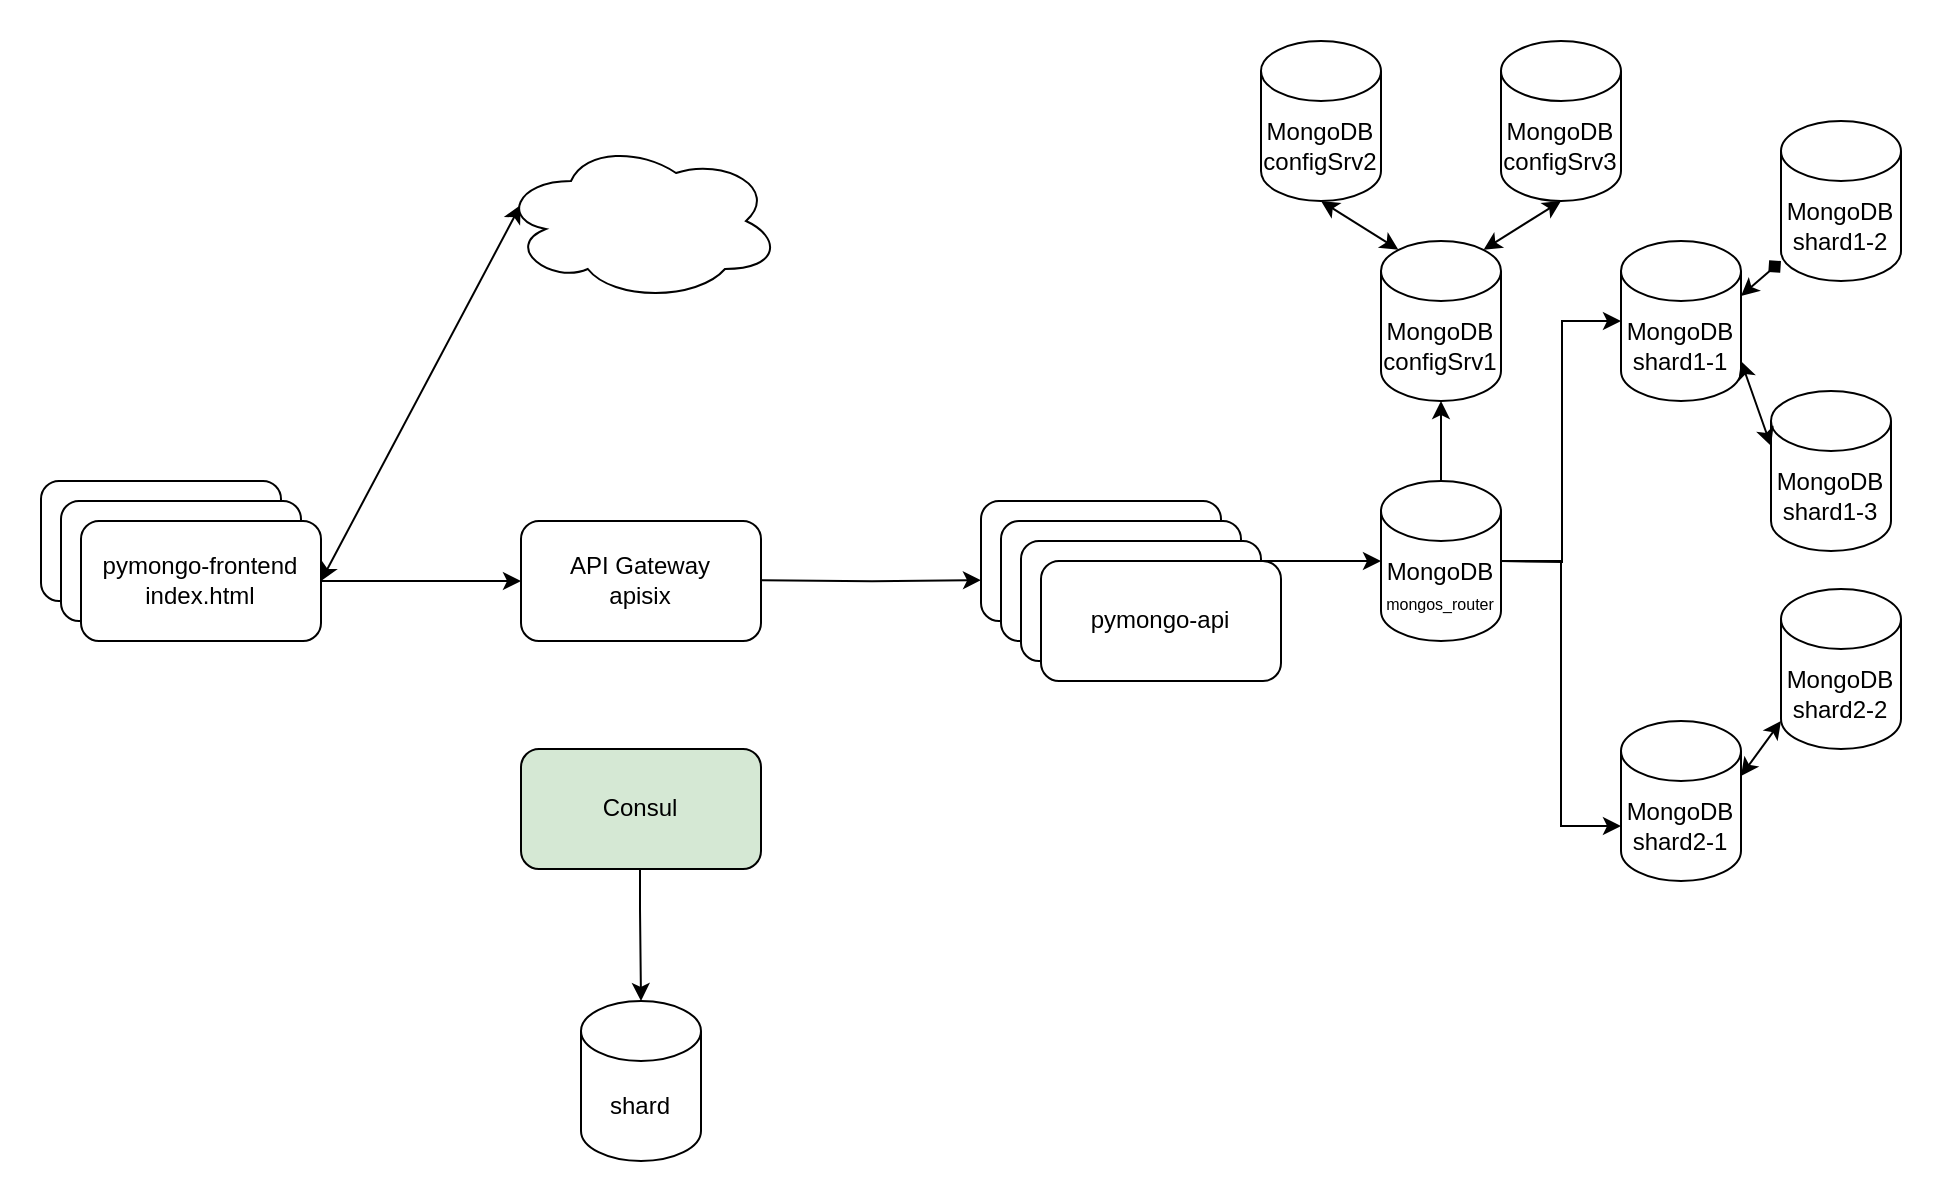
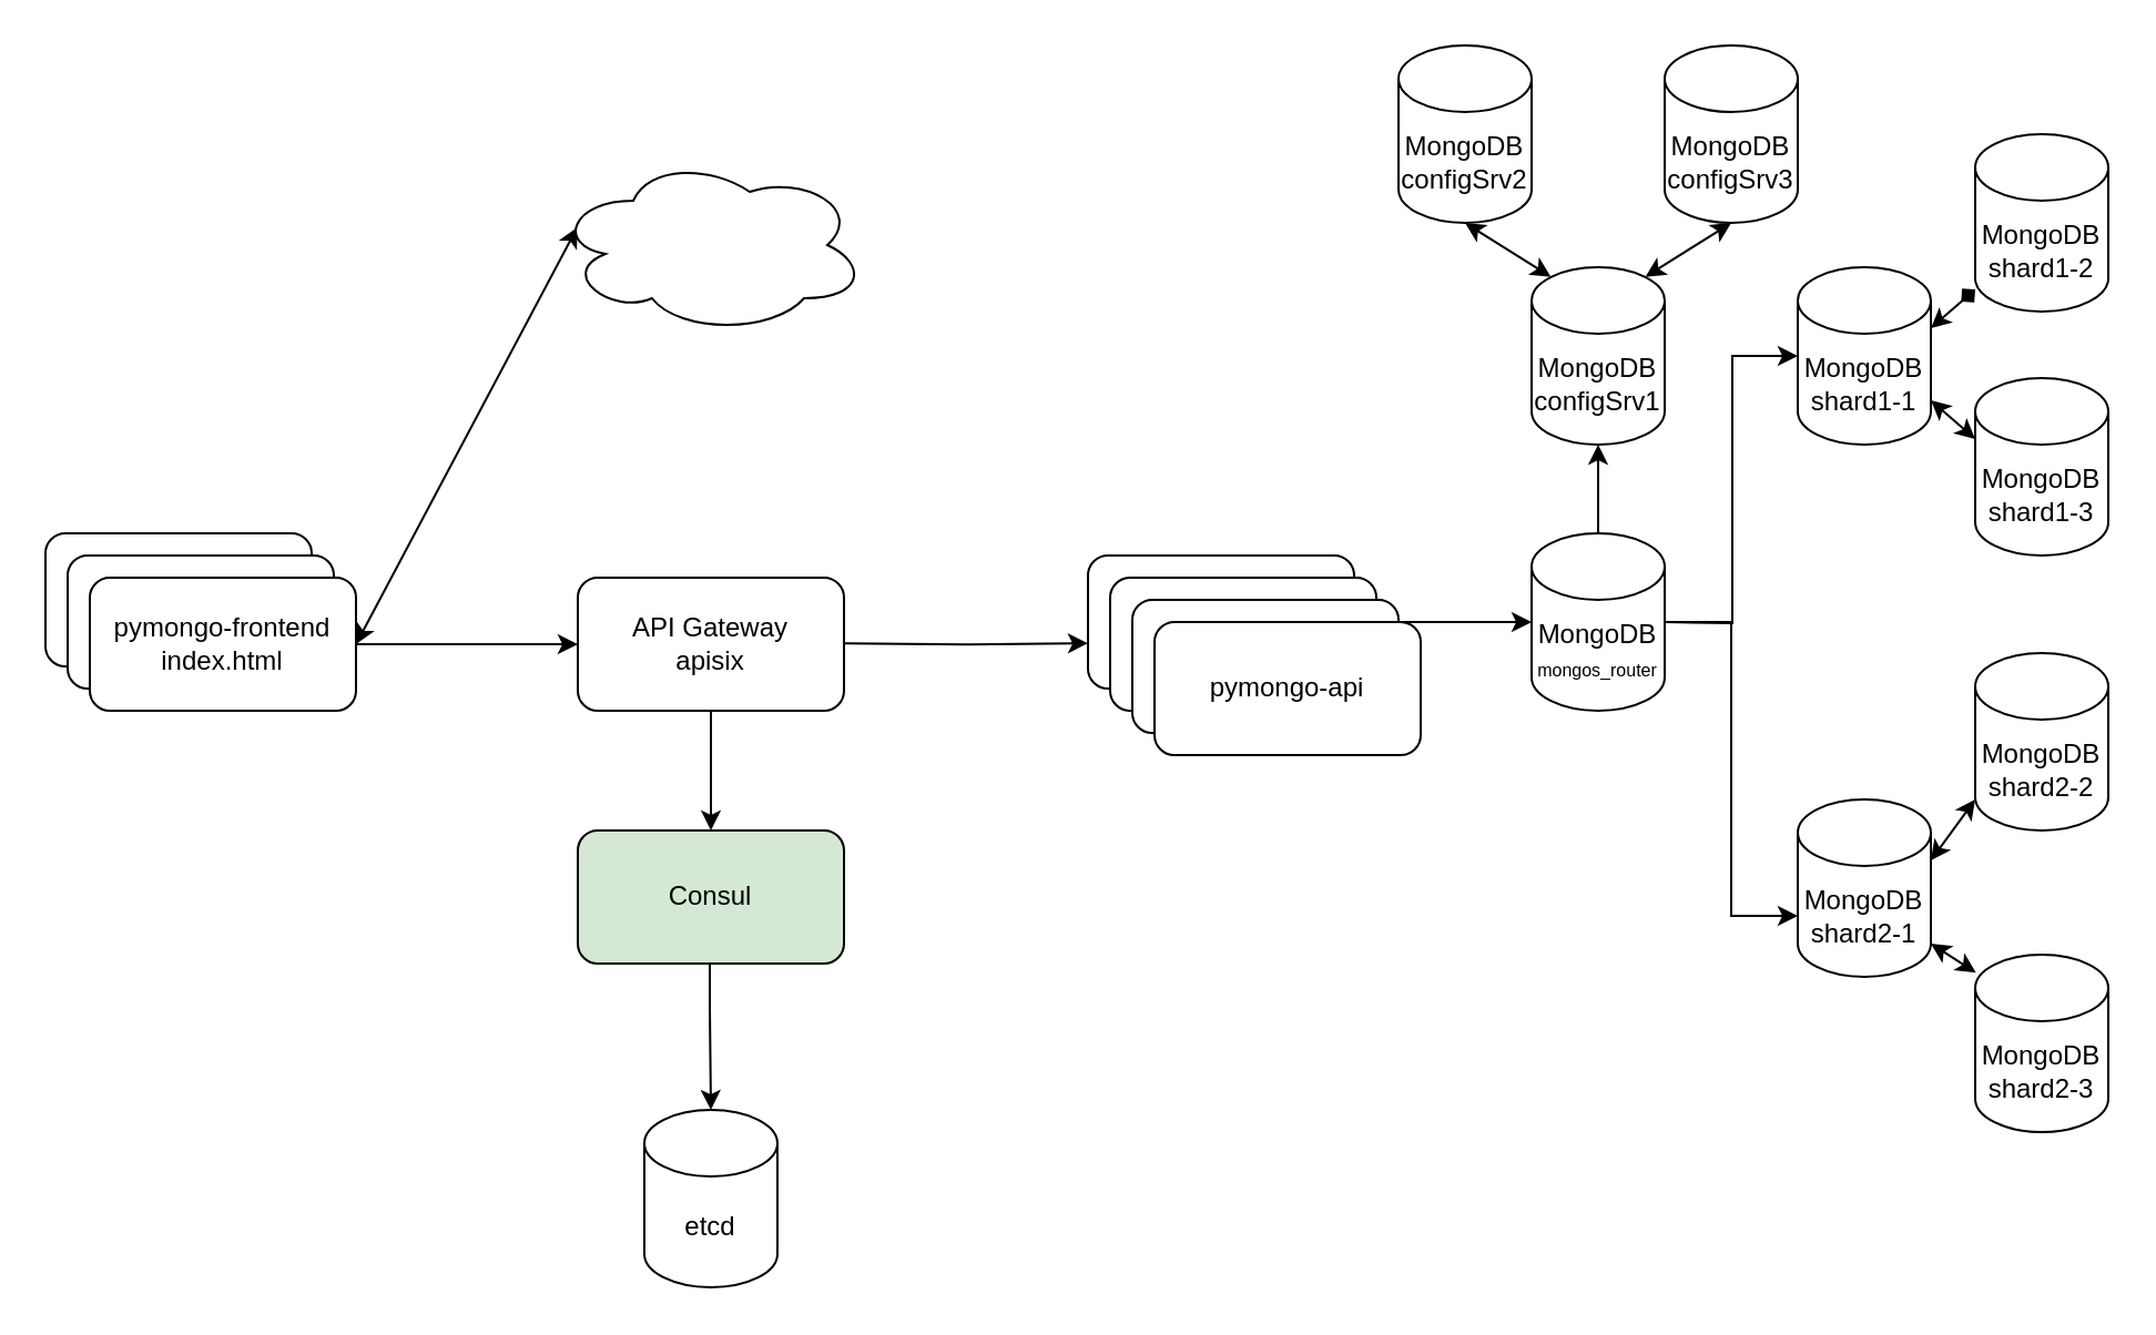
- <mxCell id="12" value="MongoDB&lt;div&gt;shard1-3&lt;/div&gt;" style="shape=cylinder3;whiteSpace=wrap;html=1;boundedLbl=1;backgroundOutline=1;size=15;" vertex="1" parent="1"><mxGeometry x="885" y="195" width="60" height="80" as="geometry" /></mxCell>
+ <mxCell id="12" value="MongoDB&lt;div&gt;shard1-3&lt;/div&gt;" style="shape=cylinder3;whiteSpace=wrap;html=1;boundedLbl=1;backgroundOutline=1;size=15;" vertex="1" parent="1"><mxGeometry x="890" y="170" width="60" height="80" as="geometry" /></mxCell>
+ <mxCell id="26" value="" style="endArrow=classic;html=1;rounded=0;entryX=0.5;entryY=0;entryDx=0;entryDy=0;exitX=0.5;exitY=1;exitDx=0;exitDy=0;" edge="1" parent="1" source="23" target="24"><mxGeometry width="50" height="50" relative="1" as="geometry"><mxPoint x="310" y="320" as="sourcePoint" /><mxPoint x="360" y="260" as="targetPoint" /><Array as="points"><mxPoint x="320" y="330" /></Array></mxGeometry></mxCell>
+ <mxCell id="22" value="" style="endArrow=classic;startArrow=classic;html=1;rounded=0;exitX=0.006;exitY=0.102;exitDx=0;exitDy=0;exitPerimeter=0;entryX=1;entryY=1;entryDx=0;entryDy=-15;entryPerimeter=0;" edge="1" parent="1" source="14" target="5"><mxGeometry width="50" height="50" relative="1" as="geometry"><mxPoint x="670" y="320" as="sourcePoint" /><mxPoint x="720" y="270" as="targetPoint" /></mxGeometry></mxCell>
+ <mxCell id="14" value="MongoDB&lt;div&gt;shard2-3&lt;/div&gt;" style="shape=cylinder3;whiteSpace=wrap;html=1;boundedLbl=1;backgroundOutline=1;size=15;" vertex="1" parent="1"><mxGeometry x="890" y="430" width="60" height="80" as="geometry" /></mxCell>
- <mxCell id="25" value="shard" style="shape=cylinder3;whiteSpace=wrap;html=1;boundedLbl=1;backgroundOutline=1;size=15;" vertex="1" parent="1"><mxGeometry x="290" y="500" width="60" height="80" as="geometry" /></mxCell>
+ <mxCell id="25" value="etcd" style="shape=cylinder3;whiteSpace=wrap;html=1;boundedLbl=1;backgroundOutline=1;size=15;" vertex="1" parent="1"><mxGeometry x="290" y="500" width="60" height="80" as="geometry" /></mxCell>
